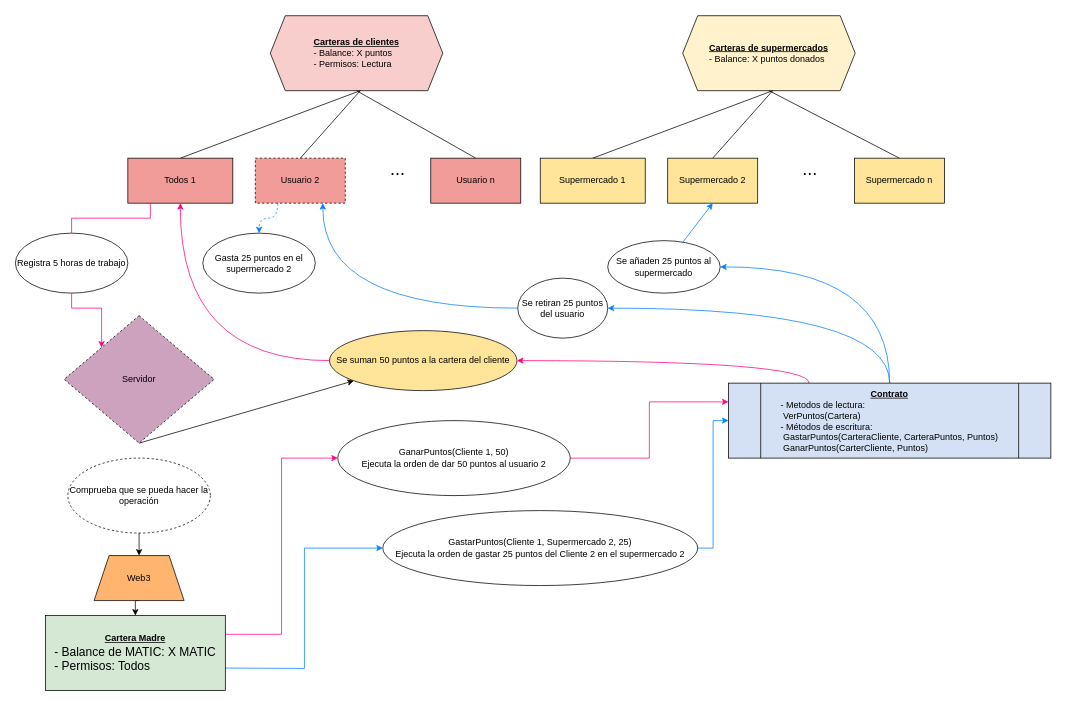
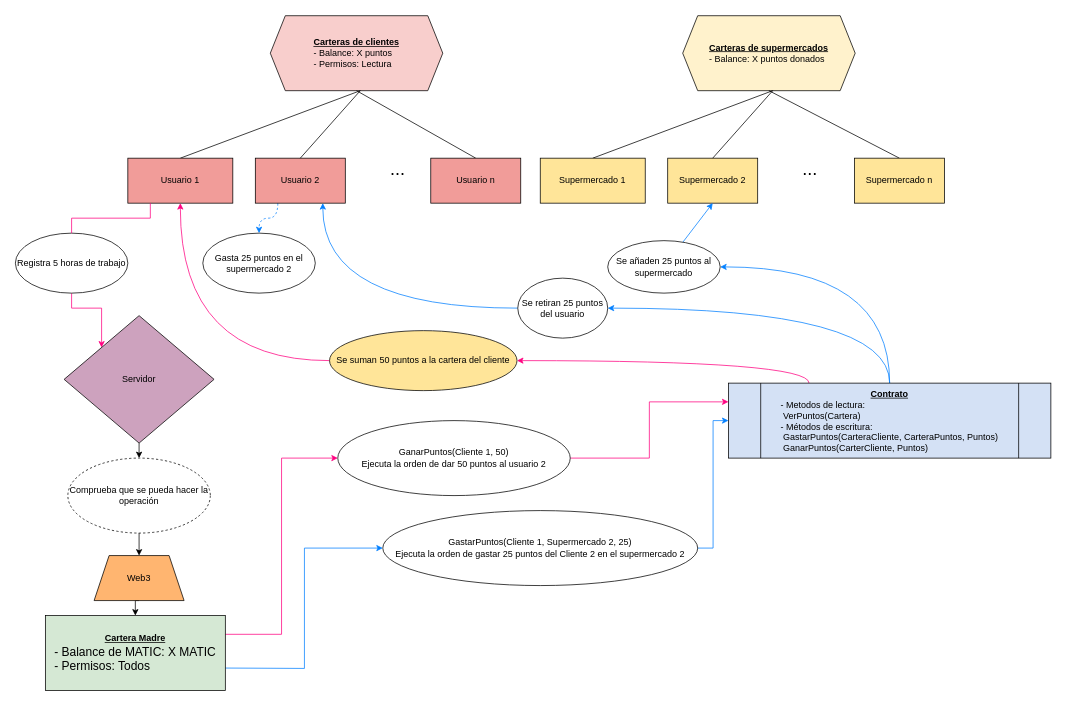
- <mxCell id="12" value="Todos 1" style="rounded=0;whiteSpace=wrap;html=1;fillColor=#F19C99;" vertex="1" parent="1"><mxGeometry x="170" y="210" width="140" height="60" as="geometry" /></mxCell>
+ <mxCell id="12" value="Usuario 1" style="rounded=0;whiteSpace=wrap;html=1;fillColor=#F19C99;" vertex="1" parent="1"><mxGeometry x="170" y="210" width="140" height="60" as="geometry" /></mxCell>
- <mxCell id="14" value="Usuario 2" style="rounded=0;whiteSpace=wrap;html=1;fillColor=#F19C99;dashed=1;" vertex="1" parent="1"><mxGeometry x="340" y="210" width="120" height="60" as="geometry" /></mxCell>
+ <mxCell id="14" value="Usuario 2" style="rounded=0;whiteSpace=wrap;html=1;fillColor=#F19C99;" vertex="1" parent="1"><mxGeometry x="340" y="210" width="120" height="60" as="geometry" /></mxCell>
- <mxCell id="28" value="Servidor" style="rhombus;whiteSpace=wrap;html=1;fontSize=12;fillColor=#CDA2BE;dashed=1;" vertex="1" parent="1"><mxGeometry x="85" y="420" width="200" height="170" as="geometry" /></mxCell>
+ <mxCell id="28" value="Servidor" style="rhombus;whiteSpace=wrap;html=1;fontSize=12;fillColor=#CDA2BE;" vertex="1" parent="1"><mxGeometry x="85" y="420" width="200" height="170" as="geometry" /></mxCell>
- <mxCell id="27" style="edgeStyle=none;rounded=0;orthogonalLoop=1;jettySize=auto;html=1;exitX=0.5;exitY=1;exitDx=0;exitDy=0;fontSize=12;strokeColor=#000000;fillColor=#FF0080;elbow=vertical;" edge="1" parent="1" source="28" target="38"><mxGeometry relative="1" as="geometry" /></mxCell>
+ <mxCell id="27" style="edgeStyle=none;rounded=0;orthogonalLoop=1;jettySize=auto;html=1;exitX=0.5;exitY=1;exitDx=0;exitDy=0;entryX=0.5;entryY=0;entryDx=0;entryDy=0;fontSize=12;strokeColor=#000000;fillColor=#FF0080;elbow=vertical;" edge="1" parent="1" source="28" target="45"><mxGeometry relative="1" as="geometry" /></mxCell>
